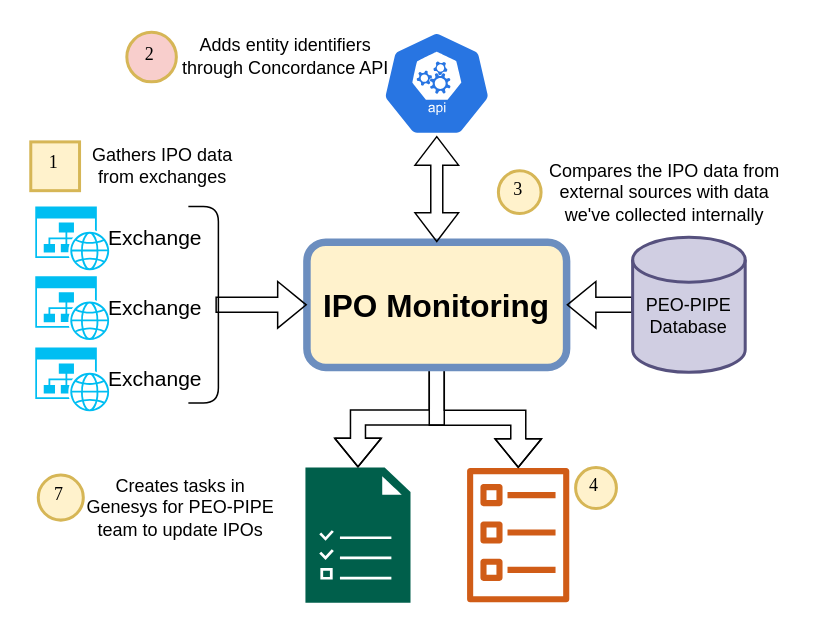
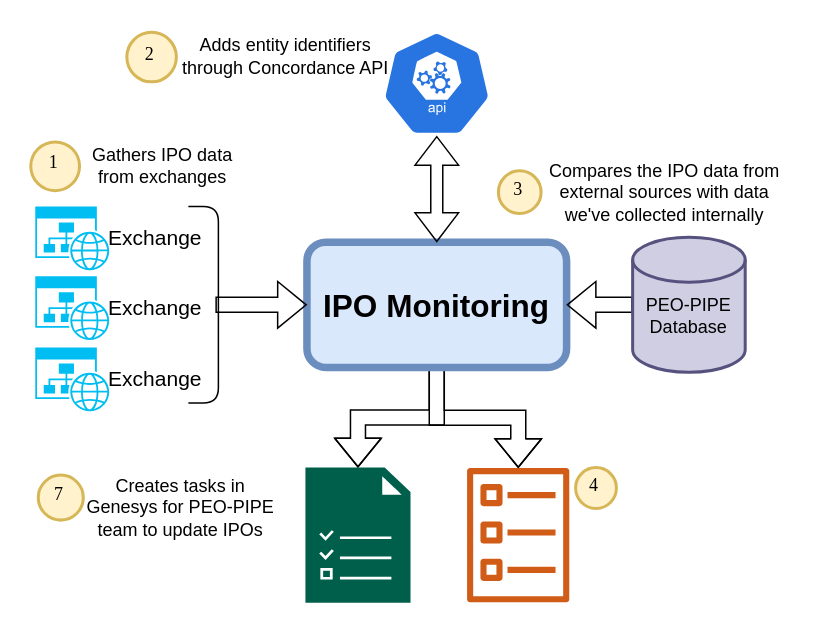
- <mxCell id="17" value="2" style="ellipse;whiteSpace=wrap;html=1;aspect=fixed;strokeWidth=2;fontFamily=Tahoma;spacingBottom=4;spacingRight=2;strokeColor=#d6b656;fillColor=#f8cecc;container=0;" parent="15" vertex="1"><mxGeometry y="1" width="33" height="33" as="geometry" /></mxCell>
+ <mxCell id="17" value="2" style="ellipse;whiteSpace=wrap;html=1;aspect=fixed;strokeWidth=2;fontFamily=Tahoma;spacingBottom=4;spacingRight=2;strokeColor=#d6b656;fillColor=#fff2cc;container=0;" parent="15" vertex="1"><mxGeometry y="1" width="33" height="33" as="geometry" /></mxCell>
- <mxCell id="14" value="1" style="whiteSpace=wrap;html=1;aspect=fixed;strokeWidth=2;fontFamily=Tahoma;spacingBottom=4;spacingRight=2;strokeColor=#d6b656;fillColor=#fff2cc;container=0;rounded=0;" parent="12" vertex="1"><mxGeometry width="32.5" height="32.5" as="geometry" /></mxCell>
+ <mxCell id="14" value="1" style="ellipse;whiteSpace=wrap;html=1;aspect=fixed;strokeWidth=2;fontFamily=Tahoma;spacingBottom=4;spacingRight=2;strokeColor=#d6b656;fillColor=#fff2cc;container=0;" parent="12" vertex="1"><mxGeometry width="32.5" height="32.5" as="geometry" /></mxCell>
- <mxCell id="7" value="IPO Monitoring" style="rounded=1;whiteSpace=wrap;html=1;fillColor=#fff2cc;strokeColor=#6c8ebf;strokeWidth=5;container=0;fontStyle=1;fontSize=21;" parent="1" vertex="1"><mxGeometry x="204" y="160.79" width="173" height="83.5" as="geometry" /></mxCell>
+ <mxCell id="7" value="IPO Monitoring" style="rounded=1;whiteSpace=wrap;html=1;fillColor=#dae8fc;strokeColor=#6c8ebf;strokeWidth=5;container=0;fontStyle=1;fontSize=21;" parent="1" vertex="1"><mxGeometry x="204" y="160.79" width="173" height="83.5" as="geometry" /></mxCell>
